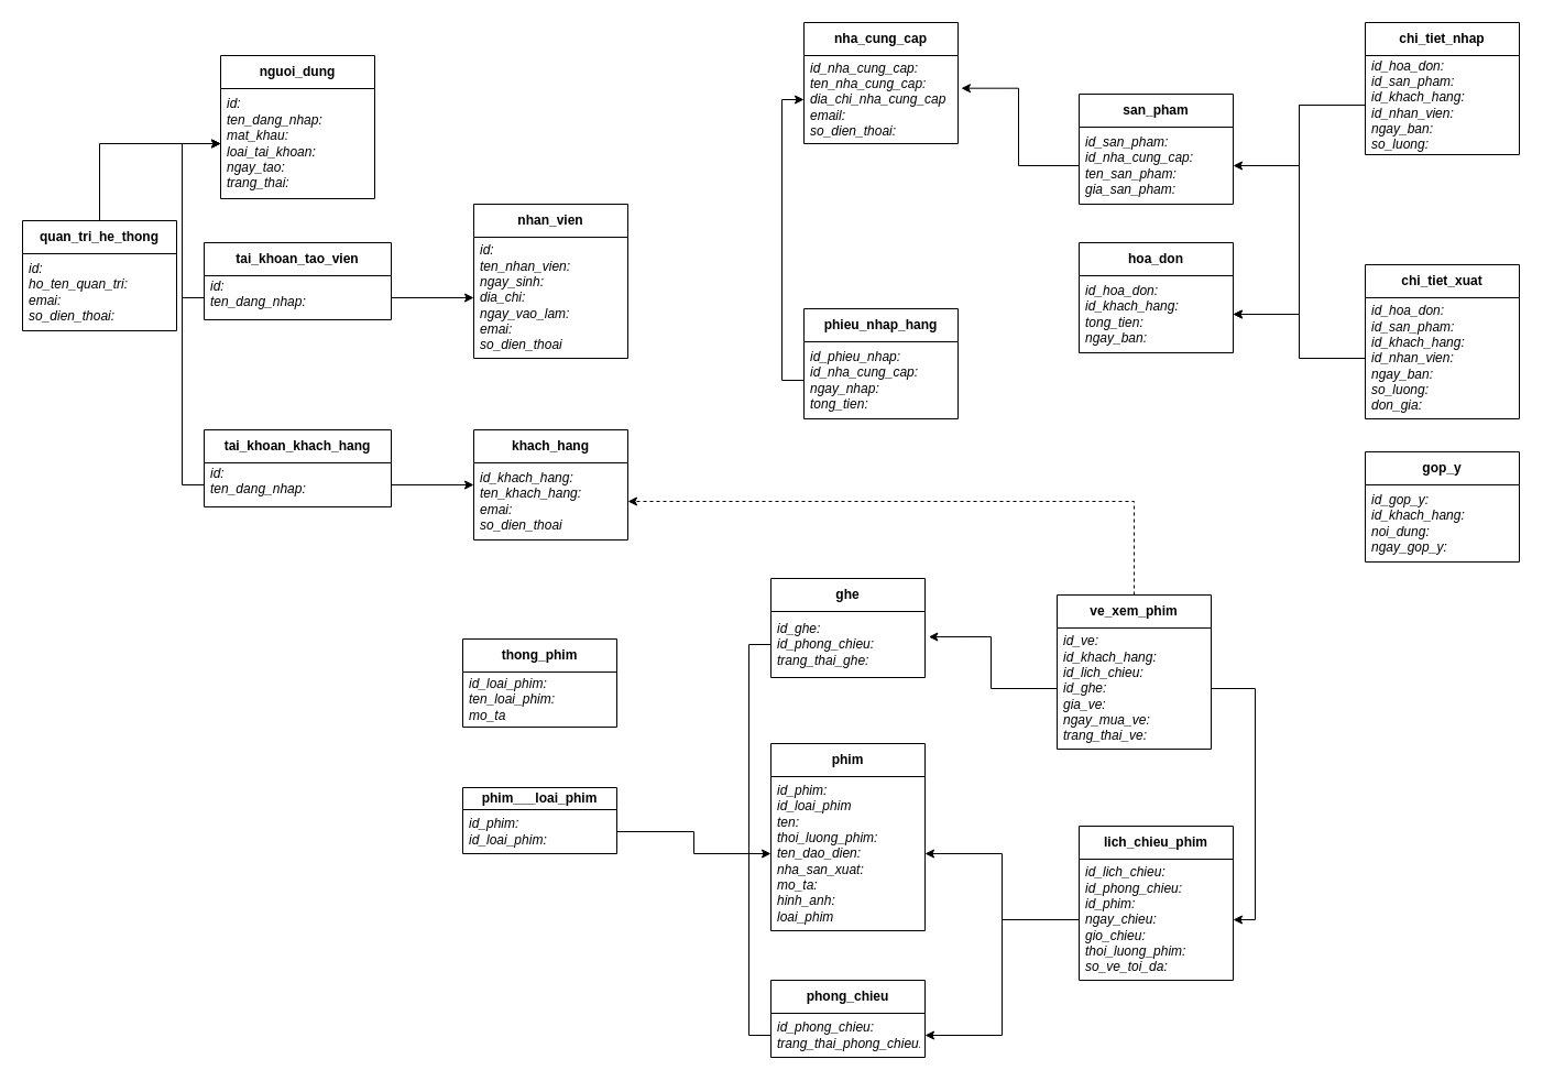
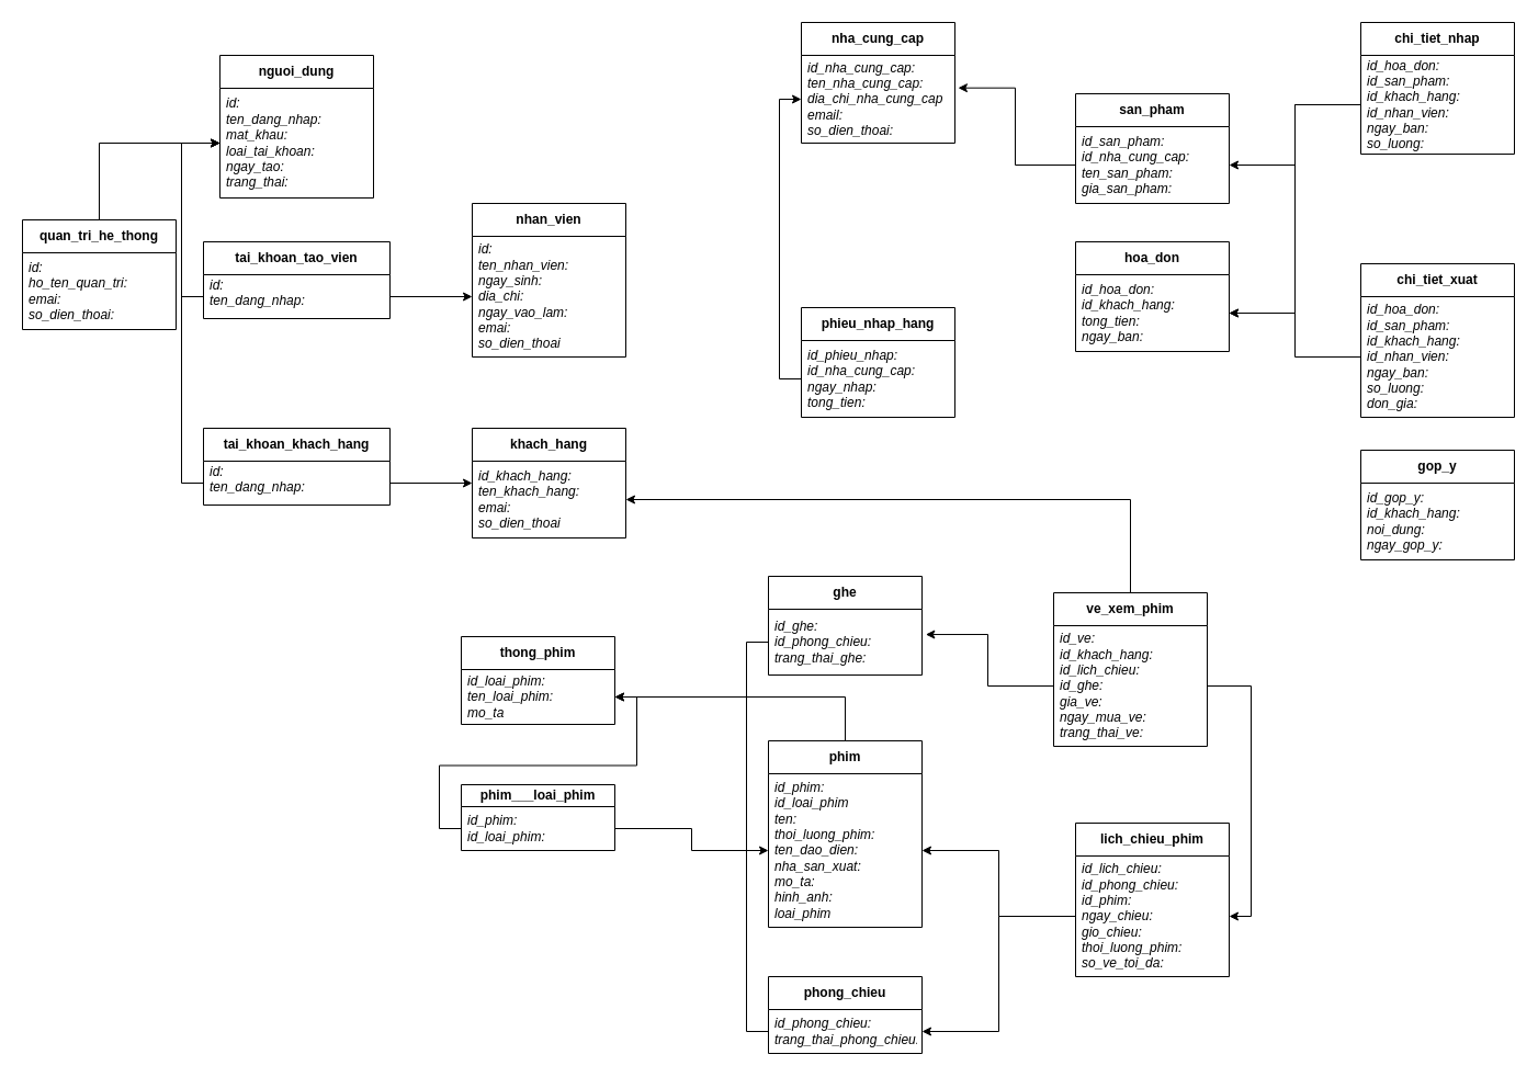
- <mxCell id="36" style="edgeStyle=orthogonalEdgeStyle;rounded=0;orthogonalLoop=1;jettySize=auto;html=1;entryX=1;entryY=0.5;entryDx=0;entryDy=0;dashed=1;" edge="1" parent="1" source="37" target="16"><mxGeometry relative="1" as="geometry" /></mxCell>
+ <mxCell id="36" style="edgeStyle=orthogonalEdgeStyle;rounded=0;orthogonalLoop=1;jettySize=auto;html=1;entryX=1;entryY=0.5;entryDx=0;entryDy=0;" edge="1" parent="1" source="37" target="16"><mxGeometry relative="1" as="geometry" /></mxCell>
+ <mxCell id="41" style="edgeStyle=orthogonalEdgeStyle;rounded=0;orthogonalLoop=1;jettySize=auto;html=1;entryX=1;entryY=0.5;entryDx=0;entryDy=0;" edge="1" parent="1" source="42" target="47"><mxGeometry relative="1" as="geometry" /></mxCell>
+ <mxCell id="56" style="edgeStyle=orthogonalEdgeStyle;rounded=0;orthogonalLoop=1;jettySize=auto;html=1;entryX=1;entryY=0.5;entryDx=0;entryDy=0;" edge="1" parent="1" source="49" target="47"><mxGeometry relative="1" as="geometry" /></mxCell>
